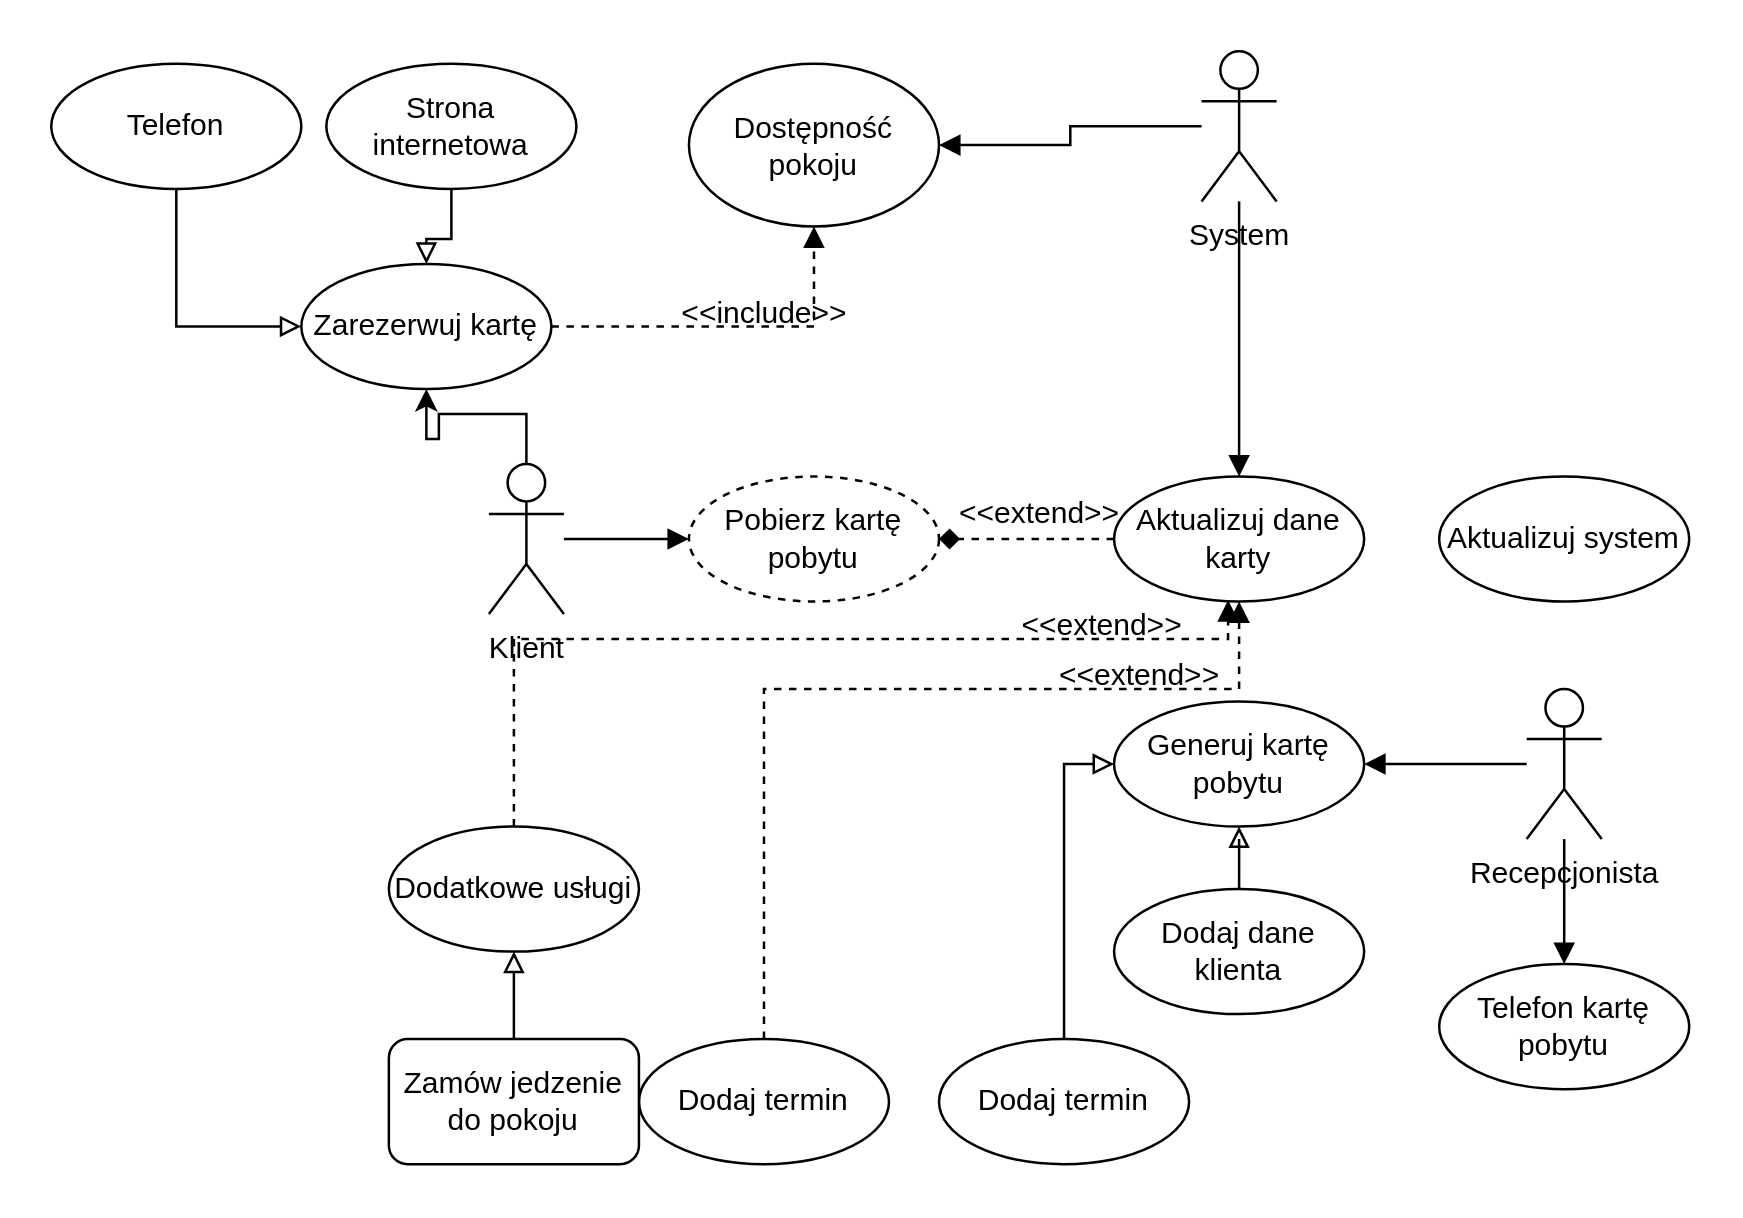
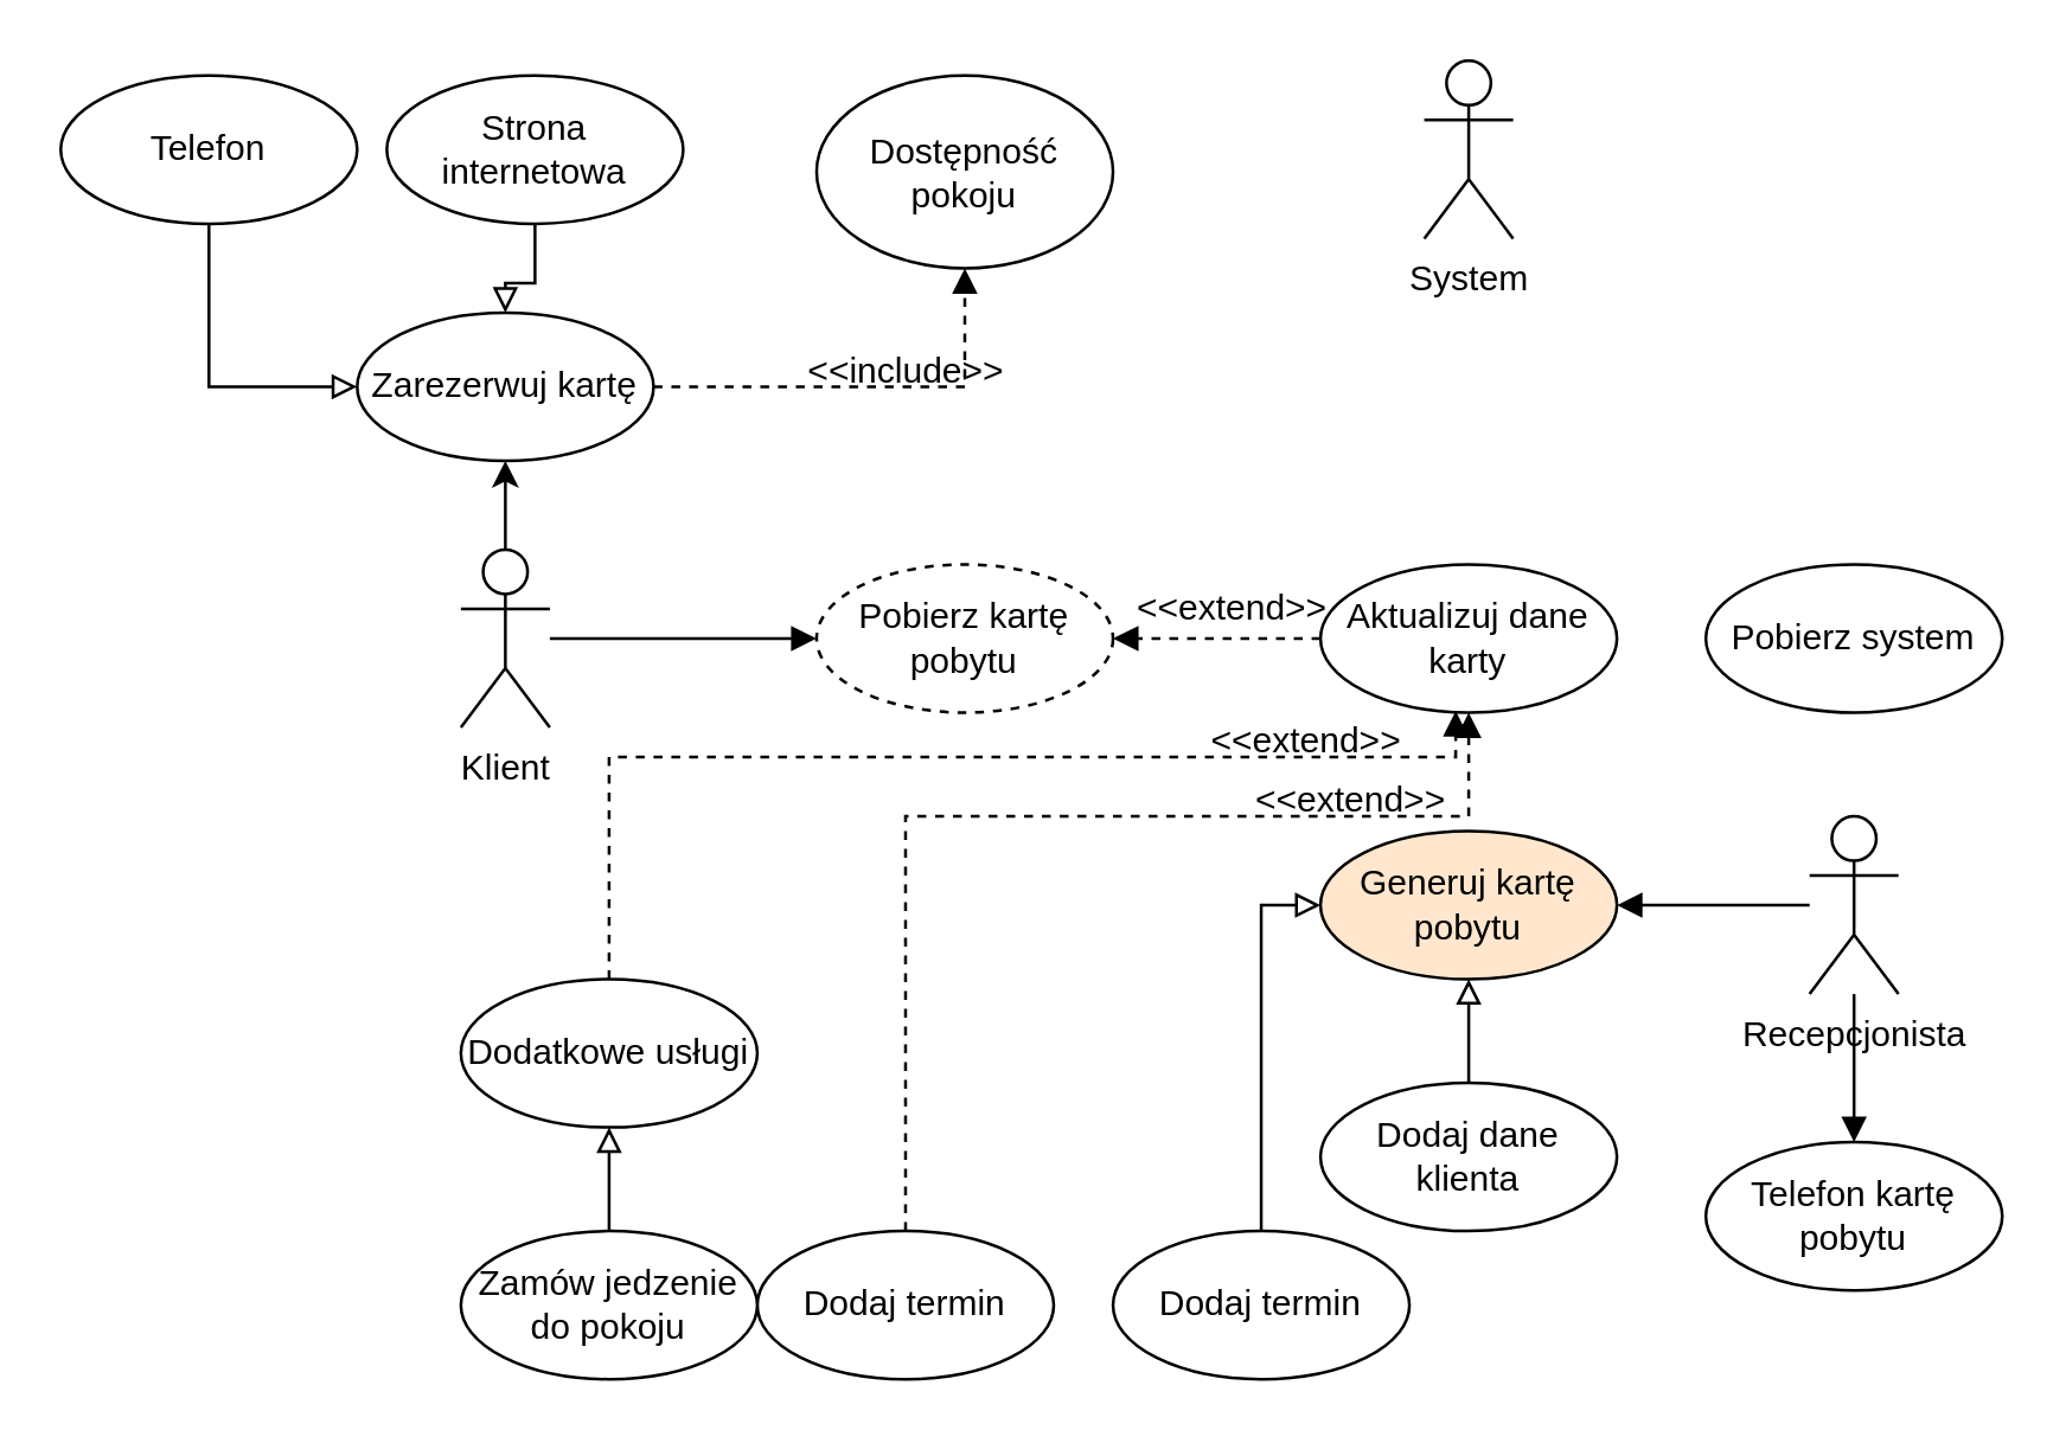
- <mxCell id="21" style="edgeStyle=orthogonalEdgeStyle;rounded=0;orthogonalLoop=1;jettySize=auto;html=1;entryX=1;entryY=0.5;entryDx=0;entryDy=0;endArrow=block;endFill=1;" edge="1" parent="1" source="22" target="11"><mxGeometry relative="1" as="geometry" /></mxCell>
- <mxCell id="20" style="edgeStyle=orthogonalEdgeStyle;rounded=0;orthogonalLoop=1;jettySize=auto;html=1;entryX=0.5;entryY=0;entryDx=0;entryDy=0;endArrow=block;endFill=1;" edge="1" parent="1" source="22" target="18"><mxGeometry relative="1" as="geometry" /></mxCell>
- <mxCell id="4" value="Klient" style="shape=umlActor;verticalLabelPosition=bottom;verticalAlign=top;html=1;outlineConnect=0;" vertex="1" parent="1"><mxGeometry x="195" y="185" width="30" height="60" as="geometry" /></mxCell>
+ <mxCell id="4" value="Klient" style="shape=umlActor;verticalLabelPosition=bottom;verticalAlign=top;html=1;outlineConnect=0;" vertex="1" parent="1"><mxGeometry x="155" y="185" width="30" height="60" as="geometry" /></mxCell>
- <mxCell id="17" style="edgeStyle=orthogonalEdgeStyle;rounded=0;orthogonalLoop=1;jettySize=auto;html=1;entryX=1;entryY=0.5;entryDx=0;entryDy=0;endArrow=diamond;endFill=1;dashed=1;" edge="1" parent="1" source="18" target="16"><mxGeometry relative="1" as="geometry" /></mxCell>
+ <mxCell id="17" style="edgeStyle=orthogonalEdgeStyle;rounded=0;orthogonalLoop=1;jettySize=auto;html=1;entryX=1;entryY=0.5;entryDx=0;entryDy=0;endArrow=block;endFill=1;dashed=1;" edge="1" parent="1" source="18" target="16"><mxGeometry relative="1" as="geometry" /></mxCell>
- <mxCell id="23" value="Aktualizuj system" style="ellipse;whiteSpace=wrap;html=1;" vertex="1" parent="1"><mxGeometry x="575" y="190" width="100" height="50" as="geometry" /></mxCell>
+ <mxCell id="23" value="Pobierz system" style="ellipse;whiteSpace=wrap;html=1;" vertex="1" parent="1"><mxGeometry x="575" y="190" width="100" height="50" as="geometry" /></mxCell>
- <mxCell id="25" value="Generuj kartę pobytu" style="ellipse;whiteSpace=wrap;html=1;" vertex="1" parent="1"><mxGeometry x="445" y="280" width="100" height="50" as="geometry" /></mxCell>
+ <mxCell id="25" value="Generuj kartę pobytu" style="ellipse;whiteSpace=wrap;html=1;fillColor=#ffe6cc;" vertex="1" parent="1"><mxGeometry x="445" y="280" width="100" height="50" as="geometry" /></mxCell>
- <mxCell id="27" value="Dodaj dane klienta" style="ellipse;whiteSpace=wrap;html=1;" vertex="1" parent="1"><mxGeometry x="445" y="355" width="100" height="50" as="geometry" /></mxCell>
+ <mxCell id="27" value="Dodaj dane klienta" style="ellipse;whiteSpace=wrap;html=1;" vertex="1" parent="1"><mxGeometry x="445" y="365" width="100" height="50" as="geometry" /></mxCell>
- <mxCell id="34" value="Zamów jedzenie do pokoju" style="whiteSpace=wrap;html=1;rounded=1;" vertex="1" parent="1"><mxGeometry x="155" y="415" width="100" height="50" as="geometry" /></mxCell>
+ <mxCell id="34" value="Zamów jedzenie do pokoju" style="ellipse;whiteSpace=wrap;html=1;" vertex="1" parent="1"><mxGeometry x="155" y="415" width="100" height="50" as="geometry" /></mxCell>
